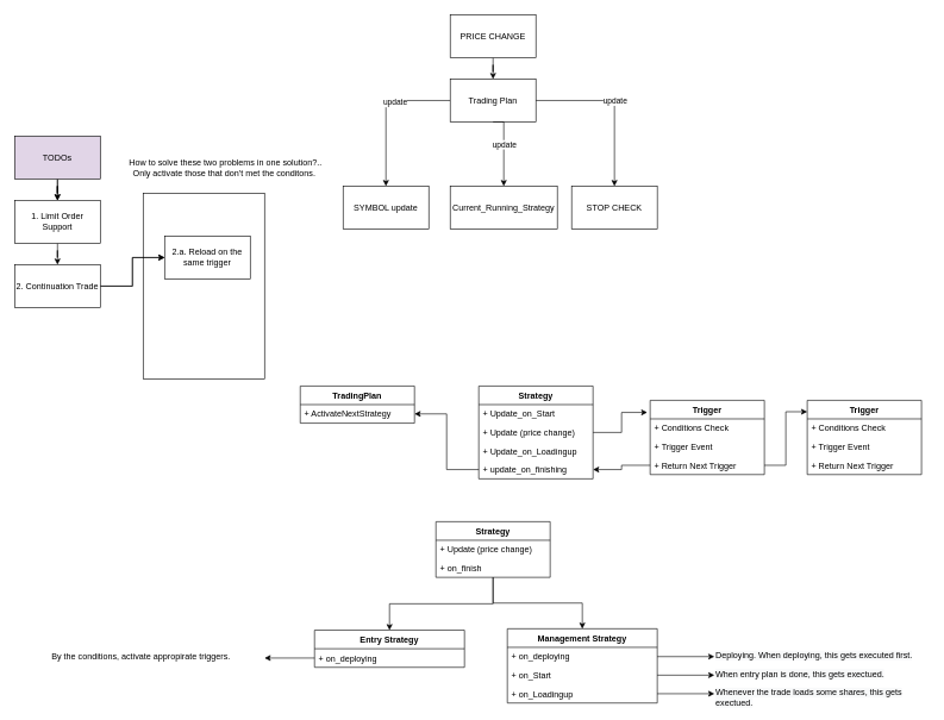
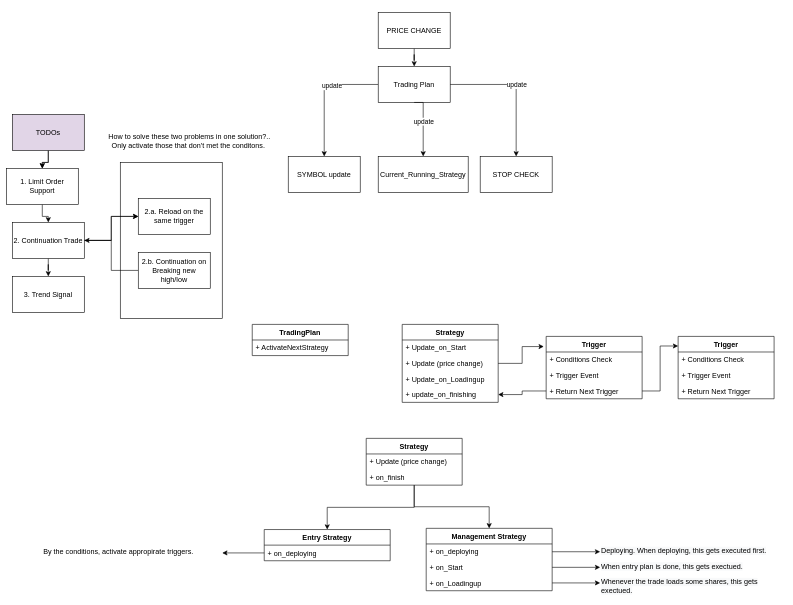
- <mxCell id="38" value="1. Limit Order Support" style="rounded=0;whiteSpace=wrap;html=1;" parent="1" vertex="1"><mxGeometry x="20" y="280" width="120" height="60" as="geometry" /></mxCell>
+ <mxCell id="38" value="1. Limit Order Support" style="rounded=0;whiteSpace=wrap;html=1;" parent="1" vertex="1"><mxGeometry x="10" y="280" width="120" height="60" as="geometry" /></mxCell>
+ <mxCell id="41" value="" style="edgeStyle=orthogonalEdgeStyle;rounded=0;orthogonalLoop=1;jettySize=auto;html=1;" parent="1" source="42" target="46" edge="1"><mxGeometry relative="1" as="geometry" /></mxCell>
+ <mxCell id="44" value="" style="edgeStyle=orthogonalEdgeStyle;rounded=0;orthogonalLoop=1;jettySize=auto;html=1;" parent="1" source="45" target="42" edge="1"><mxGeometry relative="1" as="geometry" /></mxCell>
+ <mxCell id="45" value="2.b. Continuation on Breaking new high/low" style="rounded=0;whiteSpace=wrap;html=1;" parent="1" vertex="1"><mxGeometry x="230" y="420" width="120" height="60" as="geometry" /></mxCell>
+ <mxCell id="46" value="3. Trend Signal" style="rounded=0;whiteSpace=wrap;html=1;" parent="1" vertex="1"><mxGeometry x="20" y="460" width="120" height="60" as="geometry" /></mxCell>
- <mxCell id="33" style="edgeStyle=orthogonalEdgeStyle;rounded=0;orthogonalLoop=1;jettySize=auto;html=1;" parent="1" source="19" target="32" edge="1"><mxGeometry relative="1" as="geometry" /></mxCell>
